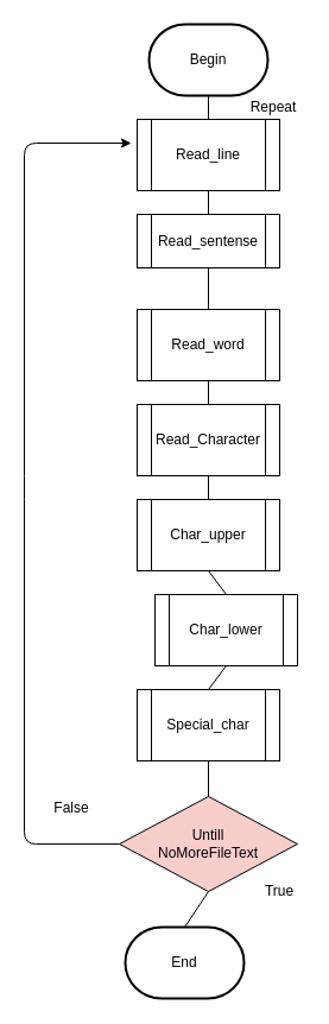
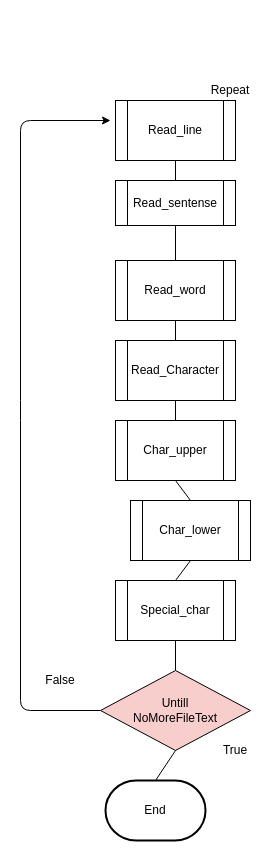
- <mxCell id="2" value="Begin" style="strokeWidth=2;html=1;shape=mxgraph.flowchart.terminator;whiteSpace=wrap;" vertex="1" parent="1"><mxGeometry x="125" y="20" width="100" height="60" as="geometry" /></mxCell>
- <mxCell id="18" value="" style="endArrow=none;html=1;exitX=0.5;exitY=1;exitDx=0;exitDy=0;exitPerimeter=0;entryX=0.5;entryY=0;entryDx=0;entryDy=0;" edge="1" parent="1" source="2" target="3"><mxGeometry width="50" height="50" relative="1" as="geometry"><mxPoint x="40" y="190" as="sourcePoint" /><mxPoint x="30" y="310" as="targetPoint" /></mxGeometry></mxCell>
